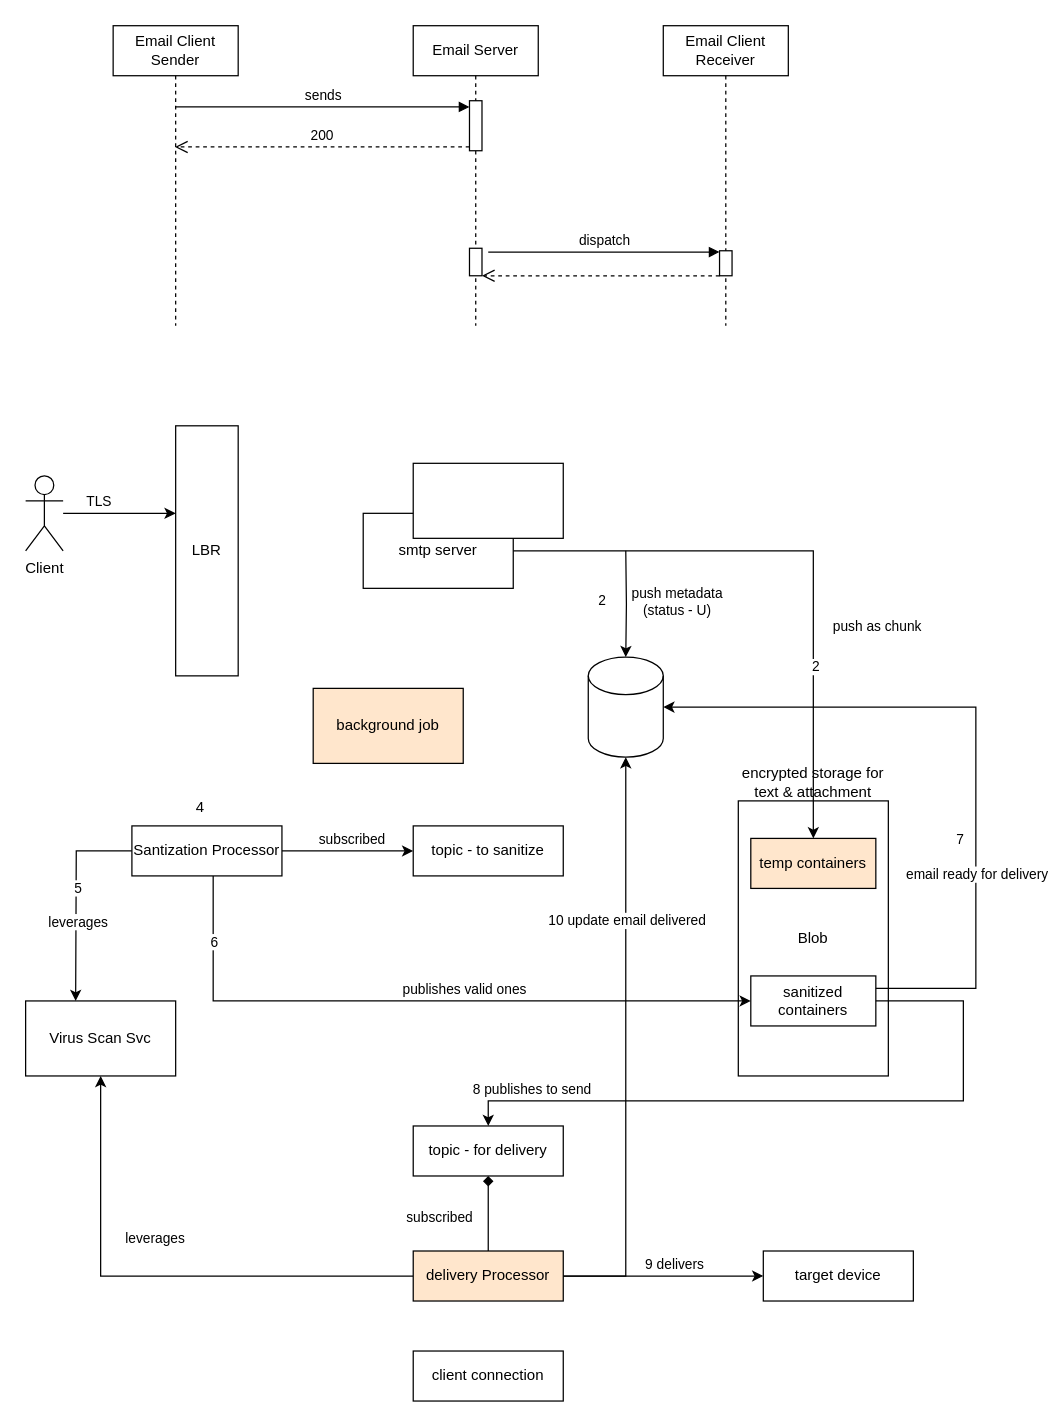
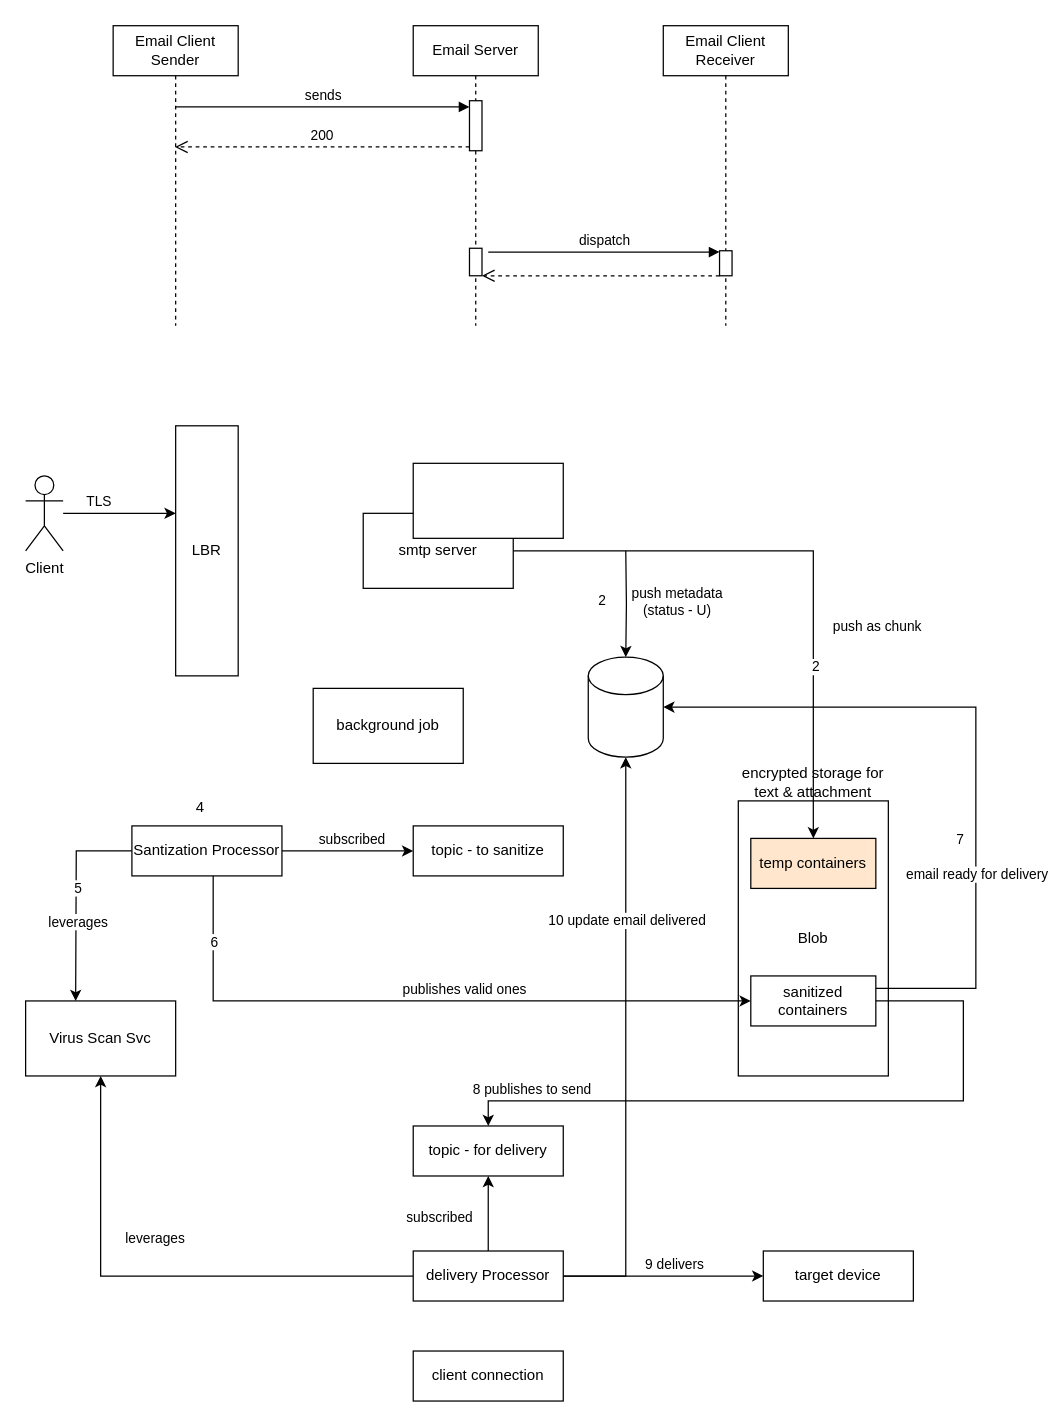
- <mxCell id="60" value="background job" style="rounded=0;whiteSpace=wrap;html=1;fillColor=#ffe6cc;" parent="1" vertex="1"><mxGeometry x="250" y="550" width="120" height="60" as="geometry" /></mxCell>
+ <mxCell id="60" value="background job" style="rounded=0;whiteSpace=wrap;html=1;" parent="1" vertex="1"><mxGeometry x="250" y="550" width="120" height="60" as="geometry" /></mxCell>
- <mxCell id="47" style="edgeStyle=orthogonalEdgeStyle;rounded=0;orthogonalLoop=1;jettySize=auto;html=1;entryX=0.5;entryY=1;entryDx=0;entryDy=0;endArrow=diamond;" parent="1" source="52" target="44" edge="1"><mxGeometry relative="1" as="geometry" /></mxCell>
+ <mxCell id="47" style="edgeStyle=orthogonalEdgeStyle;rounded=0;orthogonalLoop=1;jettySize=auto;html=1;entryX=0.5;entryY=1;entryDx=0;entryDy=0;" parent="1" source="52" target="44" edge="1"><mxGeometry relative="1" as="geometry" /></mxCell>
- <mxCell id="52" value="delivery Processor" style="rounded=0;whiteSpace=wrap;html=1;fillColor=#ffe6cc;" parent="1" vertex="1"><mxGeometry x="330" y="1000" width="120" height="40" as="geometry" /></mxCell>
+ <mxCell id="52" value="delivery Processor" style="rounded=0;whiteSpace=wrap;html=1;" parent="1" vertex="1"><mxGeometry x="330" y="1000" width="120" height="40" as="geometry" /></mxCell>
